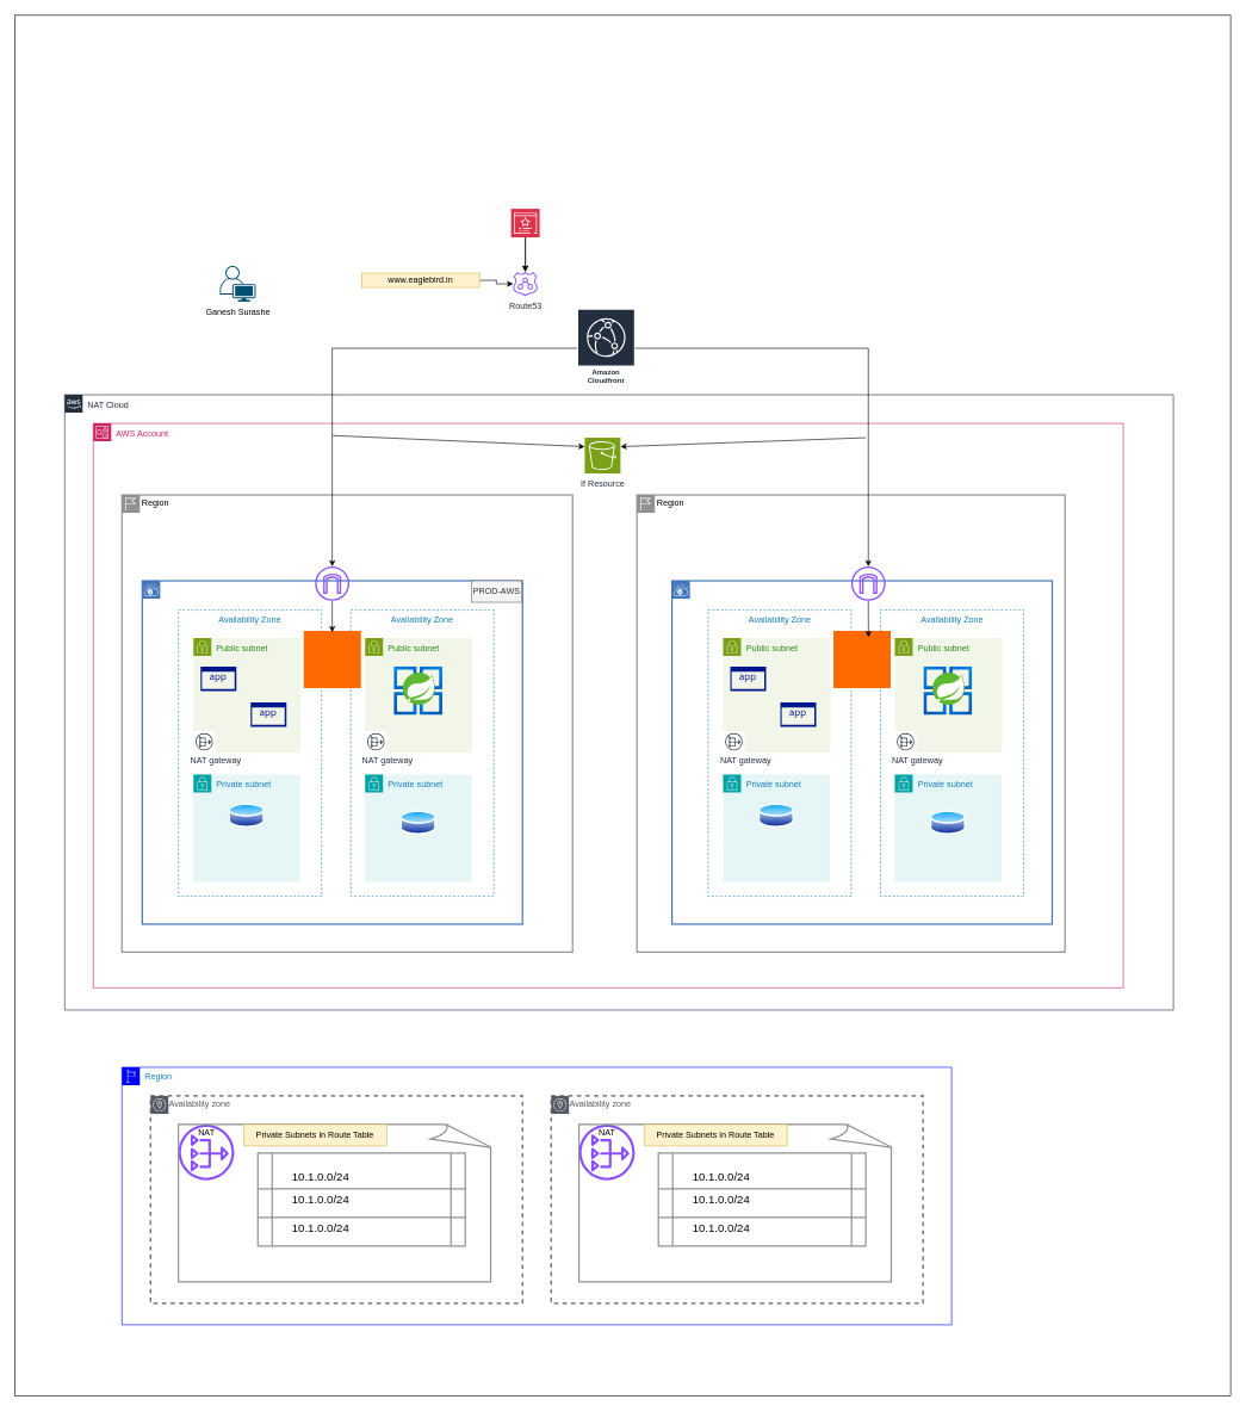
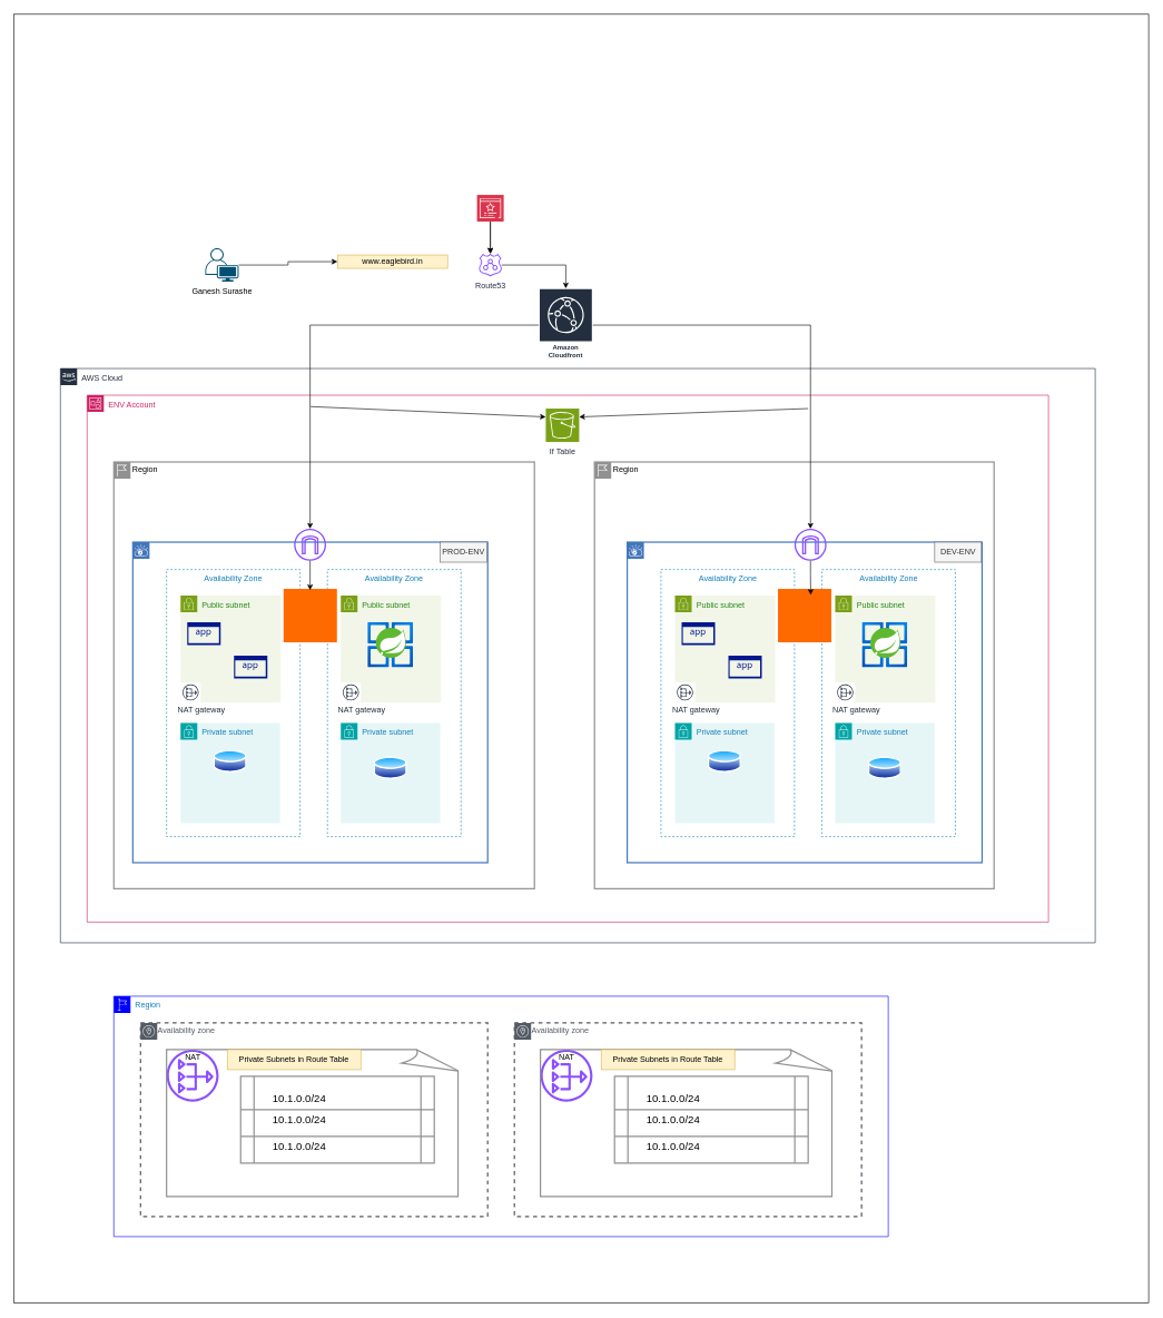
+ <mxCell id="82" value="" style="edgeStyle=orthogonalEdgeStyle;rounded=0;orthogonalLoop=1;jettySize=auto;html=1;" parent="1" source="81" target="84" edge="1"><mxGeometry relative="1" as="geometry"><mxPoint x="340" y="536" as="sourcePoint" /><mxPoint x="830" y="571" as="targetPoint" /></mxGeometry></mxCell>
- <mxCell id="83" style="edgeStyle=orthogonalEdgeStyle;rounded=0;orthogonalLoop=1;jettySize=auto;html=1;" parent="1" source="84" target="86" edge="1"><mxGeometry relative="1" as="geometry" /></mxCell>
+ <mxCell id="85" style="edgeStyle=orthogonalEdgeStyle;rounded=0;orthogonalLoop=1;jettySize=auto;html=1;" parent="1" source="86" target="80" edge="1"><mxGeometry relative="1" as="geometry" /></mxCell>
- <mxCell id="7" value="NAT Cloud" style="points=[[0,0],[0.25,0],[0.5,0],[0.75,0],[1,0],[1,0.25],[1,0.5],[1,0.75],[1,1],[0.75,1],[0.5,1],[0.25,1],[0,1],[0,0.75],[0,0.5],[0,0.25]];outlineConnect=0;gradientColor=none;html=1;whiteSpace=wrap;fontSize=12;fontStyle=0;container=1;pointerEvents=0;collapsible=0;recursiveResize=0;shape=mxgraph.aws4.group;grIcon=mxgraph.aws4.group_aws_cloud_alt;strokeColor=#232F3E;fillColor=none;verticalAlign=top;align=left;spacingLeft=30;fontColor=#232F3E;dashed=0;" parent="1" vertex="1"><mxGeometry x="90" y="551" width="1550" height="860" as="geometry" /></mxCell>
+ <mxCell id="7" value="AWS Cloud" style="points=[[0,0],[0.25,0],[0.5,0],[0.75,0],[1,0],[1,0.25],[1,0.5],[1,0.75],[1,1],[0.75,1],[0.5,1],[0.25,1],[0,1],[0,0.75],[0,0.5],[0,0.25]];outlineConnect=0;gradientColor=none;html=1;whiteSpace=wrap;fontSize=12;fontStyle=0;container=1;pointerEvents=0;collapsible=0;recursiveResize=0;shape=mxgraph.aws4.group;grIcon=mxgraph.aws4.group_aws_cloud_alt;strokeColor=#232F3E;fillColor=none;verticalAlign=top;align=left;spacingLeft=30;fontColor=#232F3E;dashed=0;" parent="1" vertex="1"><mxGeometry x="90" y="551" width="1550" height="860" as="geometry" /></mxCell>
- <mxCell id="8" value="AWS Account" style="points=[[0,0],[0.25,0],[0.5,0],[0.75,0],[1,0],[1,0.25],[1,0.5],[1,0.75],[1,1],[0.75,1],[0.5,1],[0.25,1],[0,1],[0,0.75],[0,0.5],[0,0.25]];outlineConnect=0;gradientColor=none;html=1;whiteSpace=wrap;fontSize=12;fontStyle=0;container=0;pointerEvents=0;collapsible=0;recursiveResize=0;shape=mxgraph.aws4.group;grIcon=mxgraph.aws4.group_account;strokeColor=#CD2264;fillColor=none;verticalAlign=top;align=left;spacingLeft=30;fontColor=#CD2264;dashed=0;" parent="1" vertex="1"><mxGeometry x="130" y="591" width="1440" height="789" as="geometry" /></mxCell>
+ <mxCell id="8" value="ENV Account" style="points=[[0,0],[0.25,0],[0.5,0],[0.75,0],[1,0],[1,0.25],[1,0.5],[1,0.75],[1,1],[0.75,1],[0.5,1],[0.25,1],[0,1],[0,0.75],[0,0.5],[0,0.25]];outlineConnect=0;gradientColor=none;html=1;whiteSpace=wrap;fontSize=12;fontStyle=0;container=0;pointerEvents=0;collapsible=0;recursiveResize=0;shape=mxgraph.aws4.group;grIcon=mxgraph.aws4.group_account;strokeColor=#CD2264;fillColor=none;verticalAlign=top;align=left;spacingLeft=30;fontColor=#CD2264;dashed=0;" parent="1" vertex="1"><mxGeometry x="130" y="591" width="1440" height="789" as="geometry" /></mxCell>
- <mxCell id="90" value="&lt;div&gt;If Resource&lt;/div&gt;" style="sketch=0;points=[[0,0,0],[0.25,0,0],[0.5,0,0],[0.75,0,0],[1,0,0],[0,1,0],[0.25,1,0],[0.5,1,0],[0.75,1,0],[1,1,0],[0,0.25,0],[0,0.5,0],[0,0.75,0],[1,0.25,0],[1,0.5,0],[1,0.75,0]];outlineConnect=0;fontColor=#232F3E;fillColor=#7AA116;strokeColor=#ffffff;dashed=0;verticalLabelPosition=bottom;verticalAlign=top;align=center;html=1;fontSize=12;fontStyle=0;aspect=fixed;shape=mxgraph.aws4.resourceIcon;resIcon=mxgraph.aws4.s3;" parent="1" vertex="1"><mxGeometry x="817" y="611" width="50" height="50" as="geometry" /></mxCell>
+ <mxCell id="90" value="&lt;div&gt;If Table&lt;/div&gt;" style="sketch=0;points=[[0,0,0],[0.25,0,0],[0.5,0,0],[0.75,0,0],[1,0,0],[0,1,0],[0.25,1,0],[0.5,1,0],[0.75,1,0],[1,1,0],[0,0.25,0],[0,0.5,0],[0,0.75,0],[1,0.25,0],[1,0.5,0],[1,0.75,0]];outlineConnect=0;fontColor=#232F3E;fillColor=#7AA116;strokeColor=#ffffff;dashed=0;verticalLabelPosition=bottom;verticalAlign=top;align=center;html=1;fontSize=12;fontStyle=0;aspect=fixed;shape=mxgraph.aws4.resourceIcon;resIcon=mxgraph.aws4.s3;" parent="1" vertex="1"><mxGeometry x="817" y="611" width="50" height="50" as="geometry" /></mxCell>
- <mxCell id="31" value="PROD-AWS" style="text;html=1;align=center;verticalAlign=middle;whiteSpace=wrap;rounded=0;fontFamily=Helvetica;fontSize=12;fontStyle=0;resizable=1;fillColor=#f5f5f5;strokeColor=#666666;fontColor=#333333;" parent="1" vertex="1"><mxGeometry x="659" y="811" width="70" height="30" as="geometry" /></mxCell>
+ <mxCell id="31" value="PROD-ENV" style="text;html=1;align=center;verticalAlign=middle;whiteSpace=wrap;rounded=0;fontFamily=Helvetica;fontSize=12;fontStyle=0;resizable=1;fillColor=#f5f5f5;strokeColor=#666666;fontColor=#333333;" parent="1" vertex="1"><mxGeometry x="659" y="811" width="70" height="30" as="geometry" /></mxCell>
+ <mxCell id="32" value="DEV-ENV" style="text;html=1;align=center;verticalAlign=middle;whiteSpace=wrap;rounded=0;fontFamily=Helvetica;fontSize=12;fontStyle=0;resizable=1;fillColor=#f5f5f5;strokeColor=#666666;fontColor=#333333;" parent="1" vertex="1"><mxGeometry x="1399.54" y="811" width="70" height="30" as="geometry" /></mxCell>
